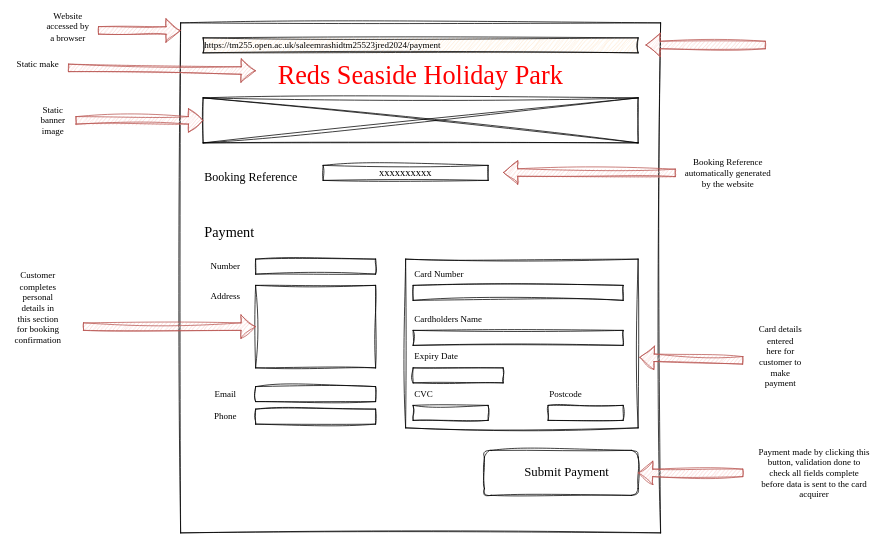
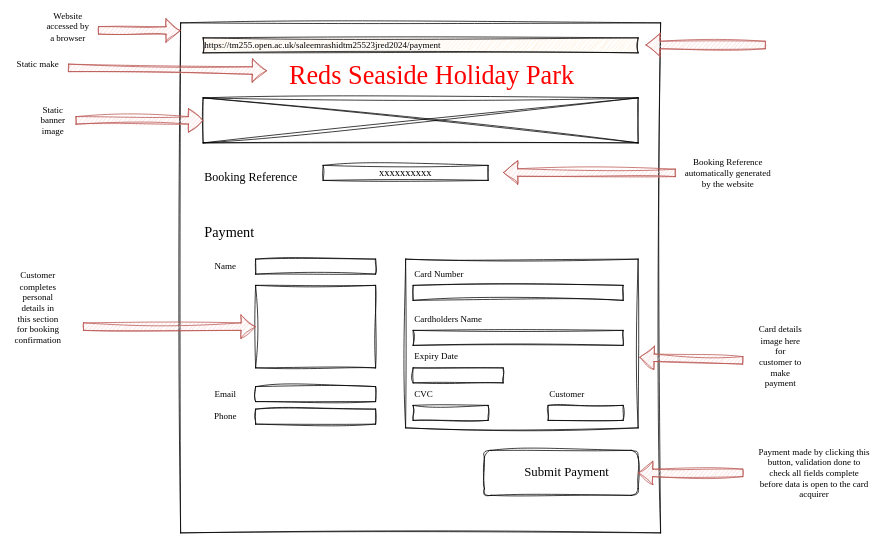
- <mxCell id="5" value="&lt;font color=&quot;#ff0000&quot; style=&quot;font-size: 35px;&quot;&gt;Reds Seaside Holiday Park&lt;/font&gt;" style="text;html=1;align=center;verticalAlign=middle;whiteSpace=wrap;rounded=0;fontFamily=Architects Daughter;fontSource=https%3A%2F%2Ffonts.googleapis.com%2Fcss%3Ffamily%3DArchitects%2BDaughter;" vertex="1" parent="1"><mxGeometry x="270" y="80" width="580" height="40" as="geometry" /></mxCell>
+ <mxCell id="5" value="&lt;font color=&quot;#ff0000&quot; style=&quot;font-size: 35px;&quot;&gt;Reds Seaside Holiday Park&lt;/font&gt;" style="text;html=1;align=center;verticalAlign=middle;whiteSpace=wrap;rounded=0;fontFamily=Architects Daughter;fontSource=https%3A%2F%2Ffonts.googleapis.com%2Fcss%3Ffamily%3DArchitects%2BDaughter;" vertex="1" parent="1"><mxGeometry x="285" y="80" width="580" height="40" as="geometry" /></mxCell>
- <mxCell id="13" value="Number" style="text;html=1;align=center;verticalAlign=middle;whiteSpace=wrap;rounded=0;fontFamily=Architects Daughter;fontSource=https%3A%2F%2Ffonts.googleapis.com%2Fcss%3Ffamily%3DArchitects%2BDaughter;" vertex="1" parent="11"><mxGeometry y="60" width="60" height="30" as="geometry" /></mxCell>
+ <mxCell id="13" value="Name" style="text;html=1;align=center;verticalAlign=middle;whiteSpace=wrap;rounded=0;fontFamily=Architects Daughter;fontSource=https%3A%2F%2Ffonts.googleapis.com%2Fcss%3Ffamily%3DArchitects%2BDaughter;" vertex="1" parent="11"><mxGeometry y="60" width="60" height="30" as="geometry" /></mxCell>
- <mxCell id="15" value="Address" style="text;html=1;align=center;verticalAlign=middle;whiteSpace=wrap;rounded=0;fontFamily=Architects Daughter;fontSource=https%3A%2F%2Ffonts.googleapis.com%2Fcss%3Ffamily%3DArchitects%2BDaughter;" vertex="1" parent="11"><mxGeometry y="100" width="60" height="30" as="geometry" /></mxCell>
- <mxCell id="48" value="Card details entered here for customer to make payment" style="text;html=1;align=center;verticalAlign=middle;whiteSpace=wrap;rounded=0;fontFamily=Architects Daughter;fontSource=https%3A%2F%2Ffonts.googleapis.com%2Fcss%3Ffamily%3DArchitects%2BDaughter;" vertex="1" parent="1"><mxGeometry x="1010" y="460" width="60" height="30" as="geometry" /></mxCell>
+ <mxCell id="48" value="Card details image here for customer to make payment" style="text;html=1;align=center;verticalAlign=middle;whiteSpace=wrap;rounded=0;fontFamily=Architects Daughter;fontSource=https%3A%2F%2Ffonts.googleapis.com%2Fcss%3Ffamily%3DArchitects%2BDaughter;" vertex="1" parent="1"><mxGeometry x="1010" y="460" width="60" height="30" as="geometry" /></mxCell>
- <mxCell id="31" value="Postcode" style="text;html=1;align=left;verticalAlign=middle;whiteSpace=wrap;rounded=0;fontFamily=Architects Daughter;fontSource=https%3A%2F%2Ffonts.googleapis.com%2Fcss%3Ffamily%3DArchitects%2BDaughter;" vertex="1" parent="11"><mxGeometry x="460" y="230" width="90" height="30" as="geometry" /></mxCell>
+ <mxCell id="31" value="Customer" style="text;html=1;align=left;verticalAlign=middle;whiteSpace=wrap;rounded=0;fontFamily=Architects Daughter;fontSource=https%3A%2F%2Ffonts.googleapis.com%2Fcss%3Ffamily%3DArchitects%2BDaughter;" vertex="1" parent="11"><mxGeometry x="460" y="230" width="90" height="30" as="geometry" /></mxCell>
- <mxCell id="50" value="Payment made by clicking this button, validation done to check all fields complete before data is sent to the card acquirer" style="text;html=1;align=center;verticalAlign=middle;whiteSpace=wrap;rounded=0;fontFamily=Architects Daughter;fontSource=https%3A%2F%2Ffonts.googleapis.com%2Fcss%3Ffamily%3DArchitects%2BDaughter;" vertex="1" parent="1"><mxGeometry x="1010" y="615" width="150" height="30" as="geometry" /></mxCell>
+ <mxCell id="50" value="Payment made by clicking this button, validation done to check all fields complete before data is open to the card acquirer" style="text;html=1;align=center;verticalAlign=middle;whiteSpace=wrap;rounded=0;fontFamily=Architects Daughter;fontSource=https%3A%2F%2Ffonts.googleapis.com%2Fcss%3Ffamily%3DArchitects%2BDaughter;" vertex="1" parent="1"><mxGeometry x="1010" y="615" width="150" height="30" as="geometry" /></mxCell>
